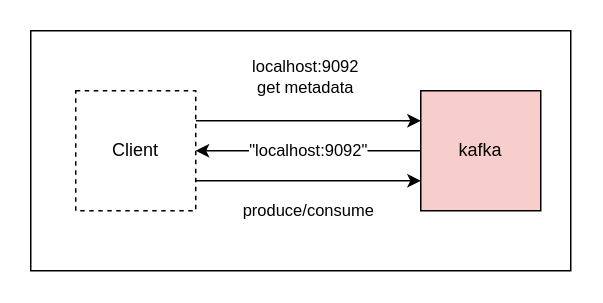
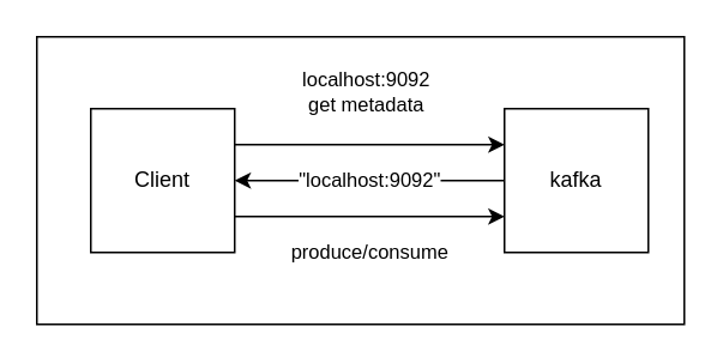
- <mxCell id="6" value="Client" style="rounded=0;whiteSpace=wrap;html=1;dashed=1;" vertex="1" parent="1"><mxGeometry x="50" y="60" width="80" height="80" as="geometry" /></mxCell>
+ <mxCell id="6" value="Client" style="rounded=0;whiteSpace=wrap;html=1;" vertex="1" parent="1"><mxGeometry x="50" y="60" width="80" height="80" as="geometry" /></mxCell>
- <mxCell id="8" value="kafka" style="rounded=0;whiteSpace=wrap;html=1;fillColor=#f8cecc;" vertex="1" parent="1"><mxGeometry x="280" y="60" width="80" height="80" as="geometry" /></mxCell>
+ <mxCell id="8" value="kafka" style="rounded=0;whiteSpace=wrap;html=1;" vertex="1" parent="1"><mxGeometry x="280" y="60" width="80" height="80" as="geometry" /></mxCell>
